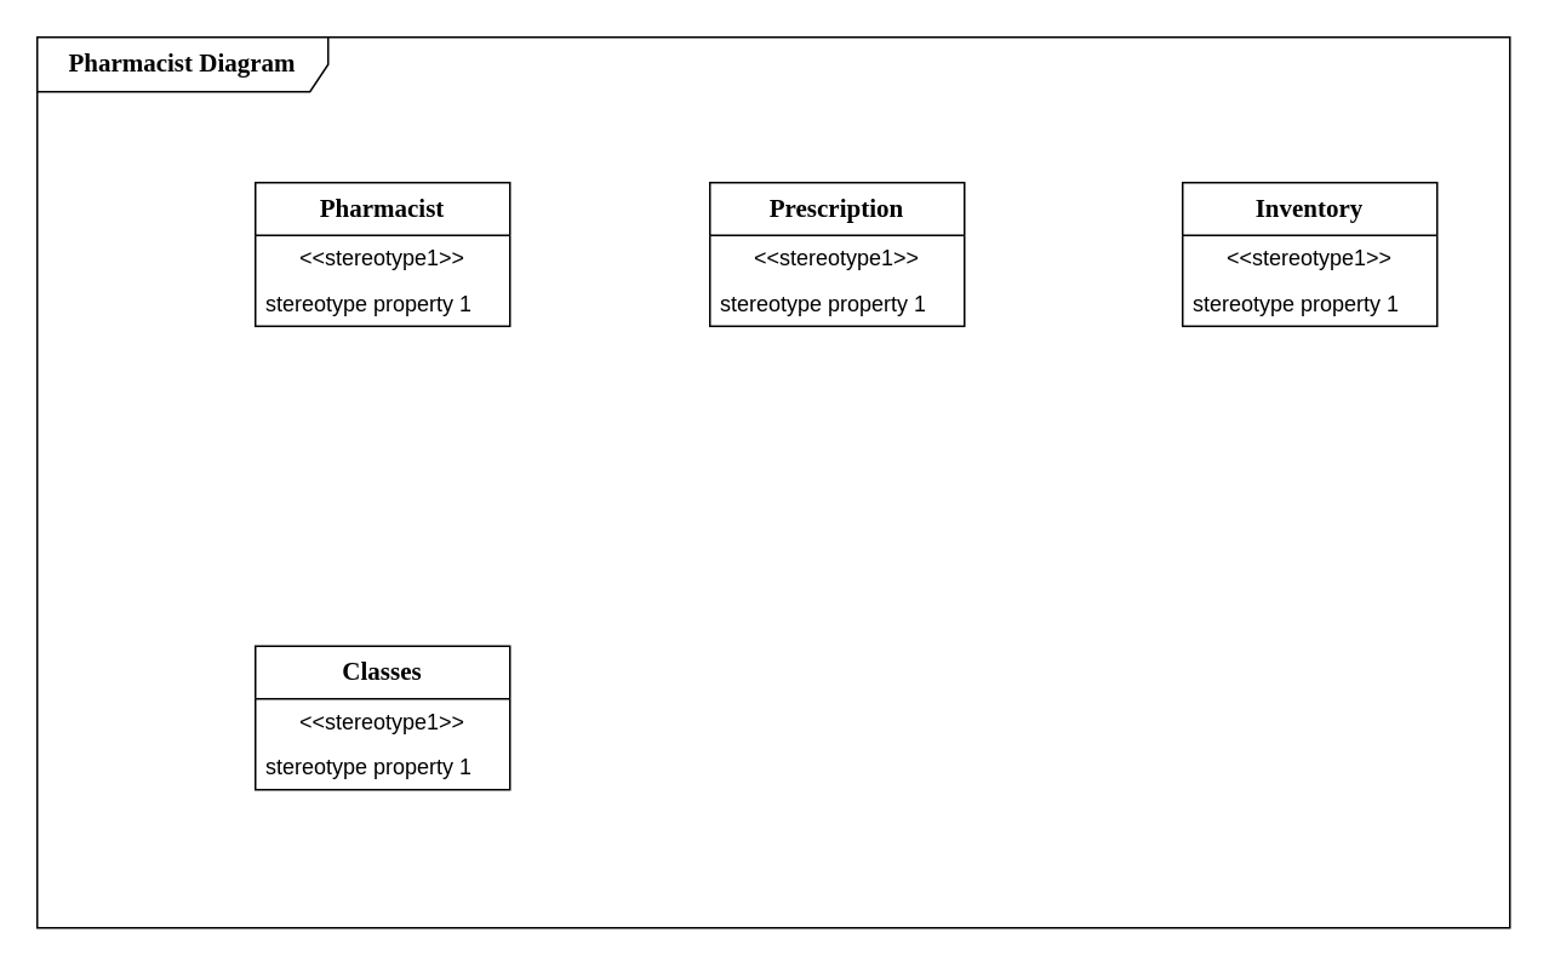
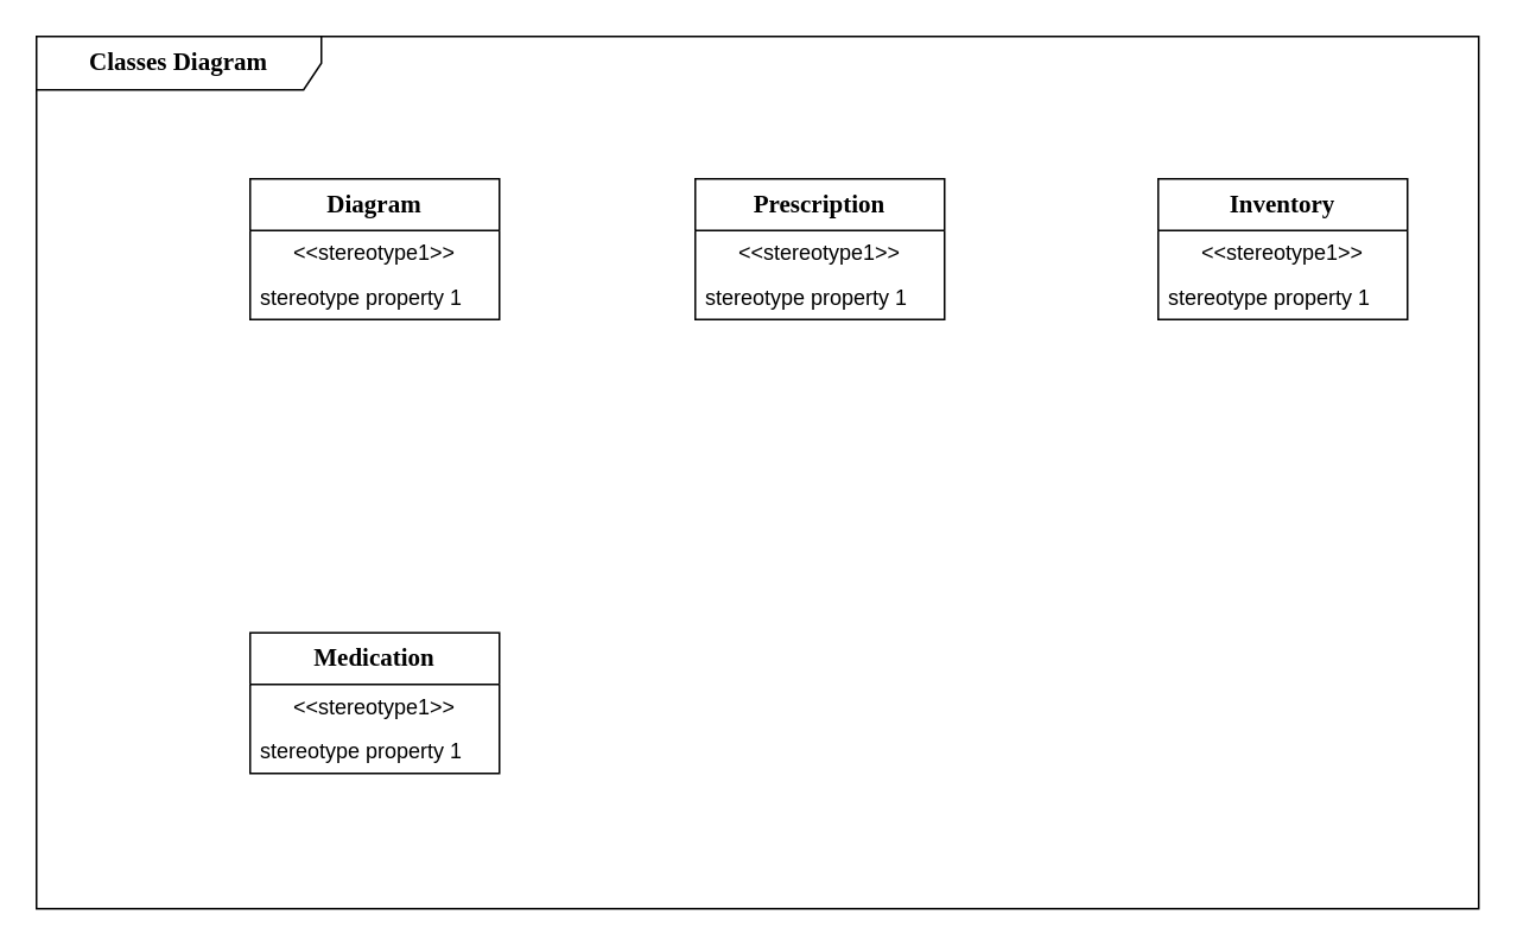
- <mxCell id="2" value="&lt;font style=&quot;font-size: 14px;&quot; face=&quot;Times New Roman&quot;&gt;&lt;b&gt;Pharmacist Diagram&lt;/b&gt;&lt;/font&gt;" style="shape=umlFrame;whiteSpace=wrap;html=1;pointerEvents=0;recursiveResize=0;container=1;collapsible=0;width=160;" vertex="1" parent="1"><mxGeometry x="20" width="810" height="490" as="geometry" y="20" /></mxCell>
+ <mxCell id="2" value="&lt;font style=&quot;font-size: 14px;&quot; face=&quot;Times New Roman&quot;&gt;&lt;b&gt;Classes Diagram&lt;/b&gt;&lt;/font&gt;" style="shape=umlFrame;whiteSpace=wrap;html=1;pointerEvents=0;recursiveResize=0;container=1;collapsible=0;width=160;" vertex="1" parent="1"><mxGeometry x="20" width="810" height="490" as="geometry" y="20" /></mxCell>
- <mxCell id="3" value="Pharmacist" style="swimlane;fontStyle=1;align=center;verticalAlign=middle;childLayout=stackLayout;horizontal=1;startSize=29;horizontalStack=0;resizeParent=1;resizeParentMax=0;resizeLast=0;collapsible=0;marginBottom=0;html=1;whiteSpace=wrap;fontFamily=Times New Roman;fontSize=14;" vertex="1" parent="2"><mxGeometry x="120" y="80" width="140" height="79" as="geometry" /></mxCell>
+ <mxCell id="3" value="Diagram" style="swimlane;fontStyle=1;align=center;verticalAlign=middle;childLayout=stackLayout;horizontal=1;startSize=29;horizontalStack=0;resizeParent=1;resizeParentMax=0;resizeLast=0;collapsible=0;marginBottom=0;html=1;whiteSpace=wrap;fontFamily=Times New Roman;fontSize=14;" vertex="1" parent="2"><mxGeometry x="120" y="80" width="140" height="79" as="geometry" /></mxCell>
- <mxCell id="6" value="Classes" style="swimlane;fontStyle=1;align=center;verticalAlign=middle;childLayout=stackLayout;horizontal=1;startSize=29;horizontalStack=0;resizeParent=1;resizeParentMax=0;resizeLast=0;collapsible=0;marginBottom=0;html=1;whiteSpace=wrap;fontFamily=Times New Roman;fontSize=14;" vertex="1" parent="2"><mxGeometry x="120" y="335" width="140" height="79" as="geometry" /></mxCell>
+ <mxCell id="6" value="Medication" style="swimlane;fontStyle=1;align=center;verticalAlign=middle;childLayout=stackLayout;horizontal=1;startSize=29;horizontalStack=0;resizeParent=1;resizeParentMax=0;resizeLast=0;collapsible=0;marginBottom=0;html=1;whiteSpace=wrap;fontFamily=Times New Roman;fontSize=14;" vertex="1" parent="2"><mxGeometry x="120" y="335" width="140" height="79" as="geometry" /></mxCell>
